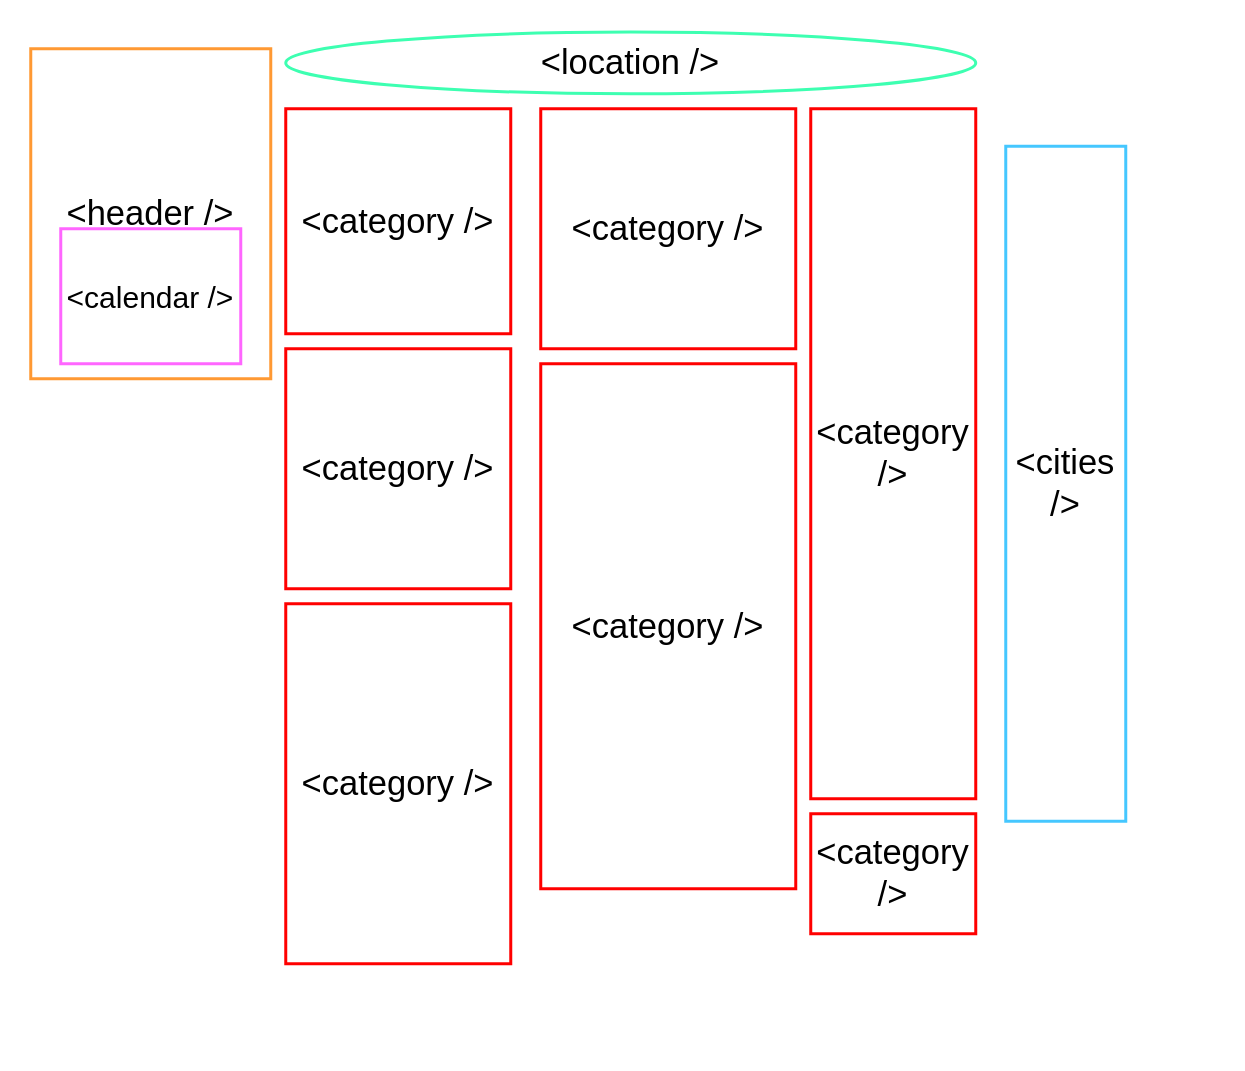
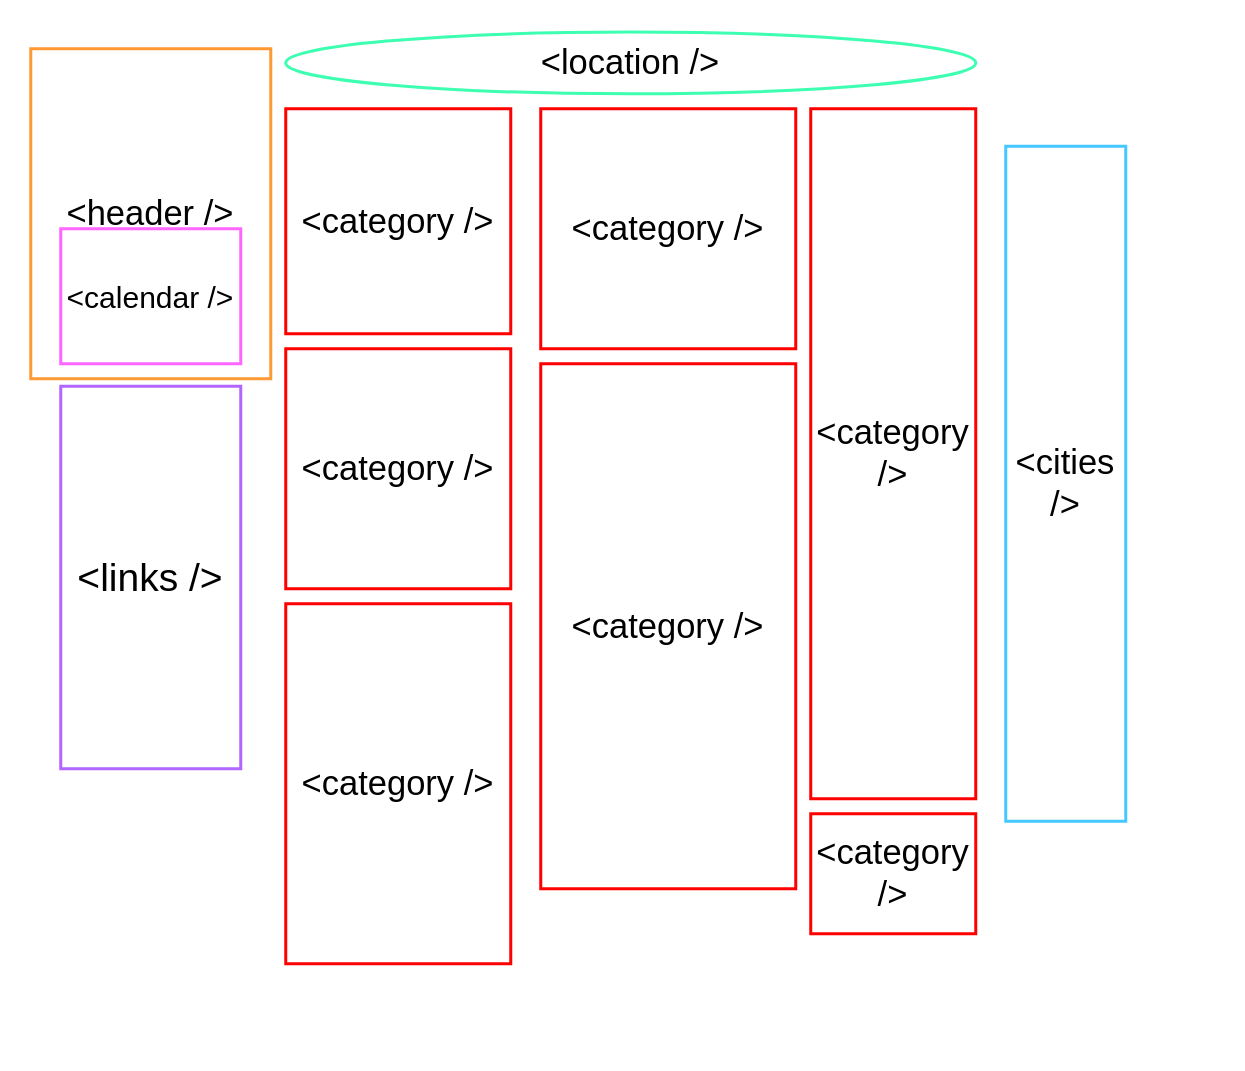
+ <mxCell id="14" value="&lt;font style=&quot;font-size: 26px&quot;&gt;&amp;lt;links /&amp;gt;&lt;/font&gt;" style="rounded=0;whiteSpace=wrap;html=1;strokeWidth=2;fillColor=none;strokeColor=#B266FF;" vertex="1" parent="1"><mxGeometry x="40" y="257" width="120" height="255" as="geometry" /></mxCell>
